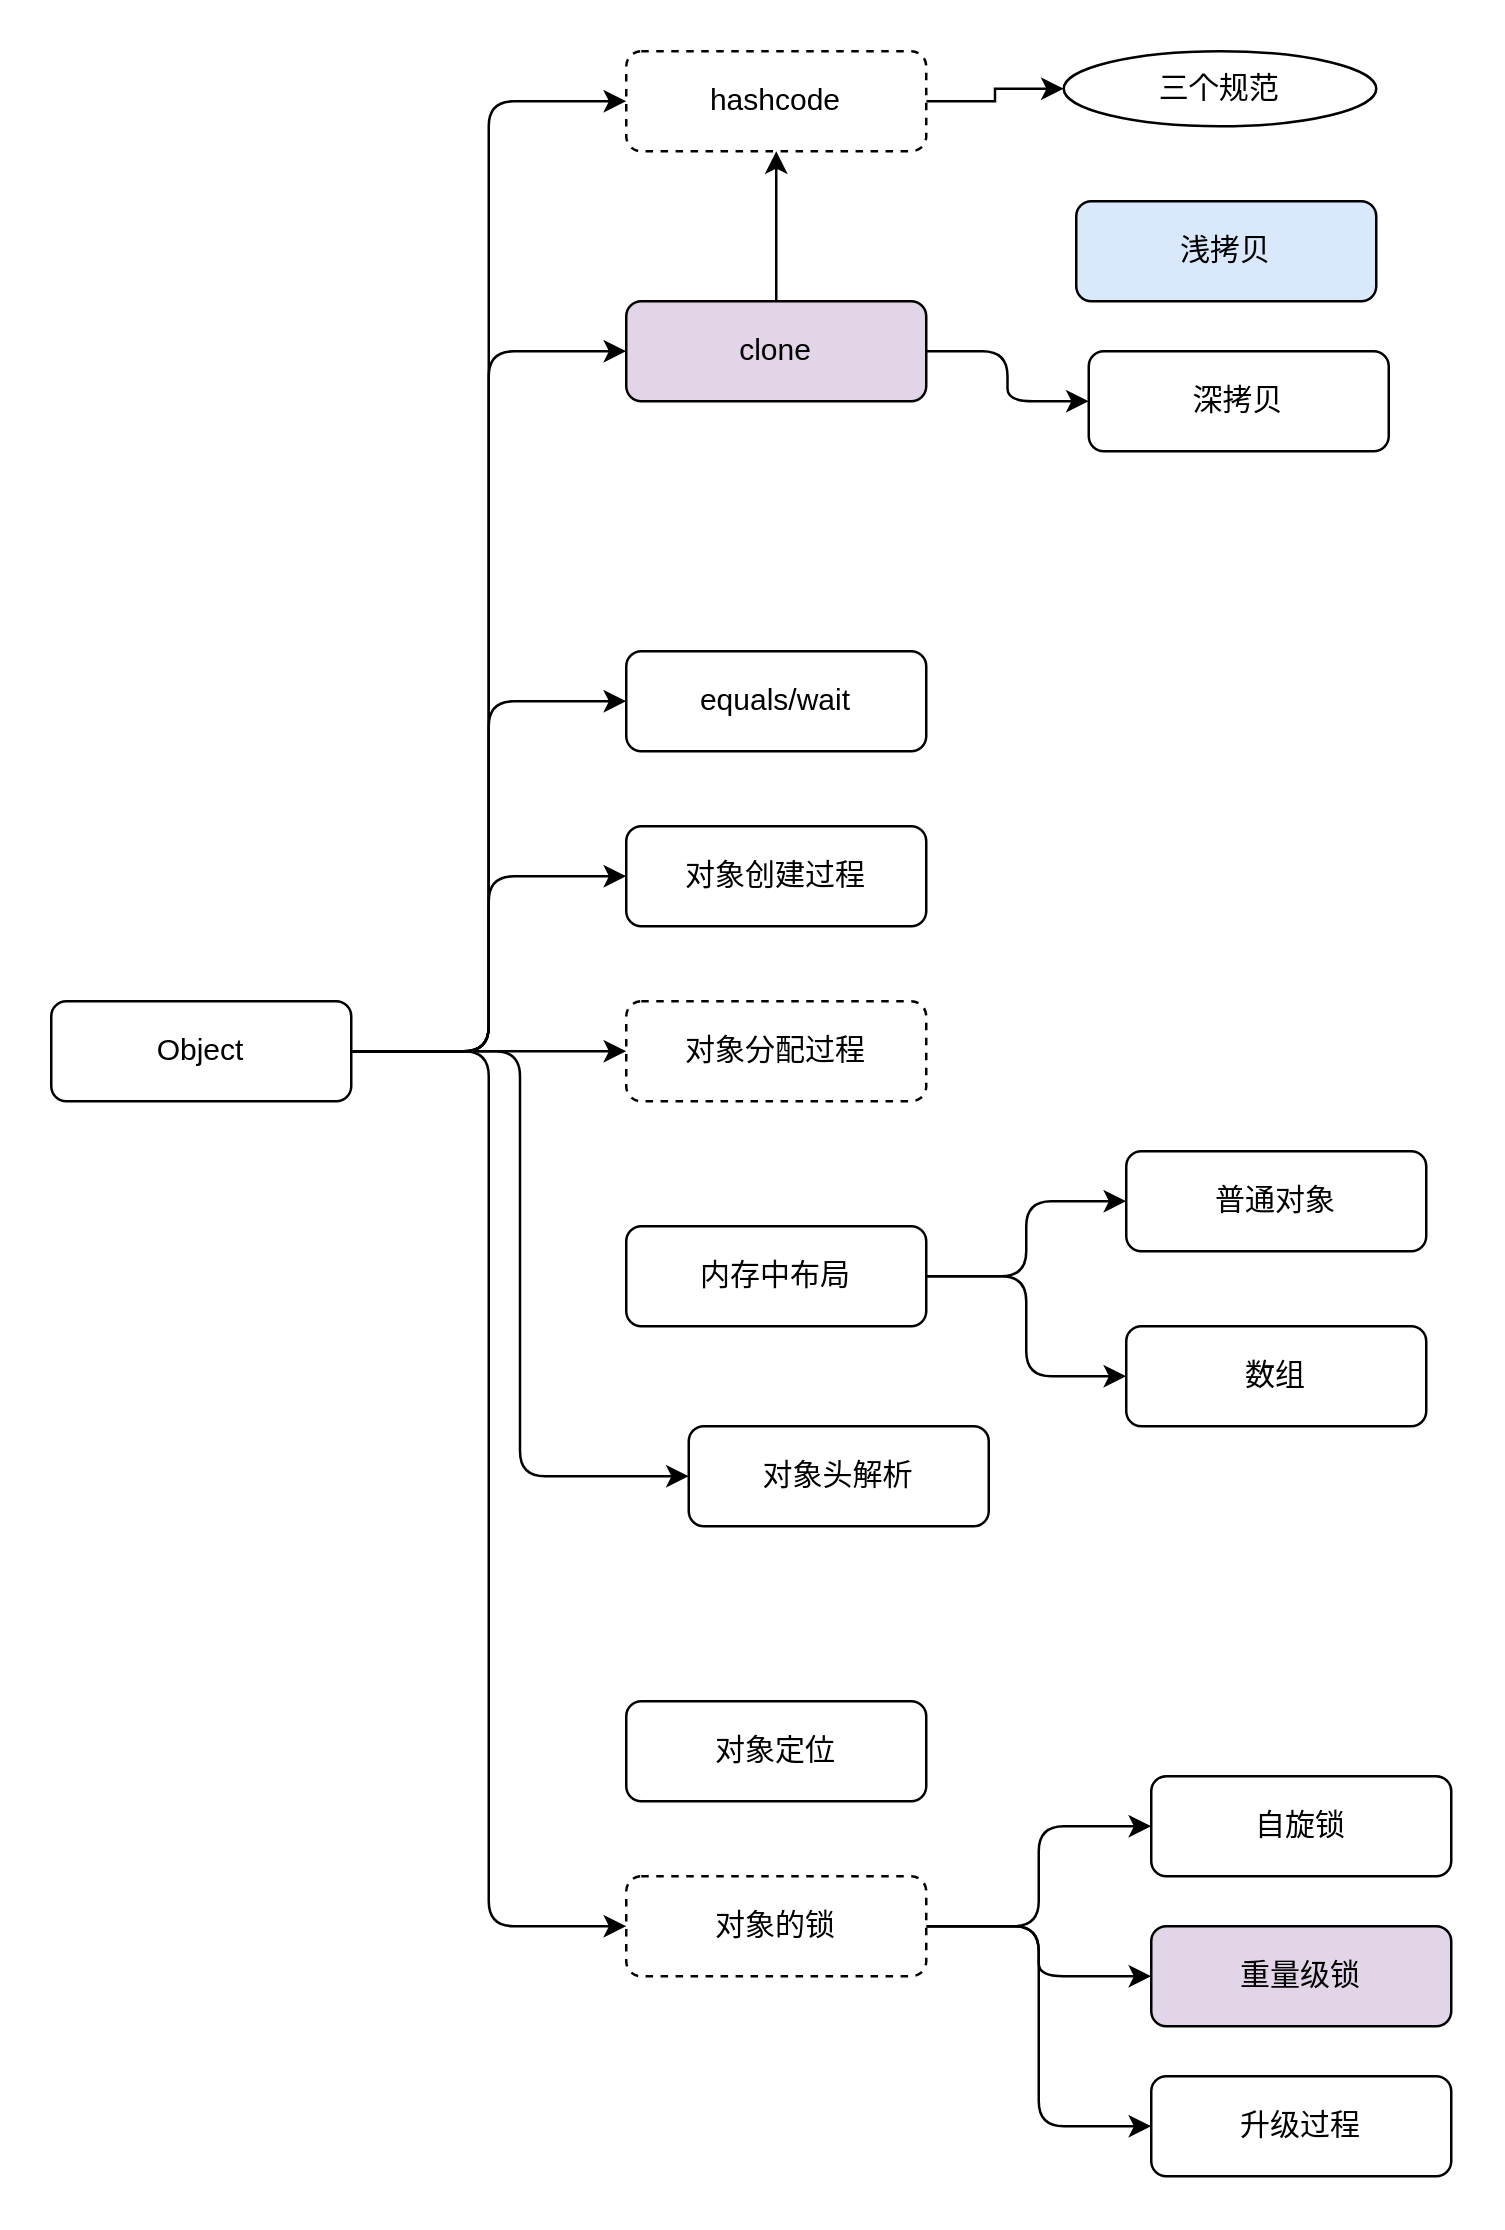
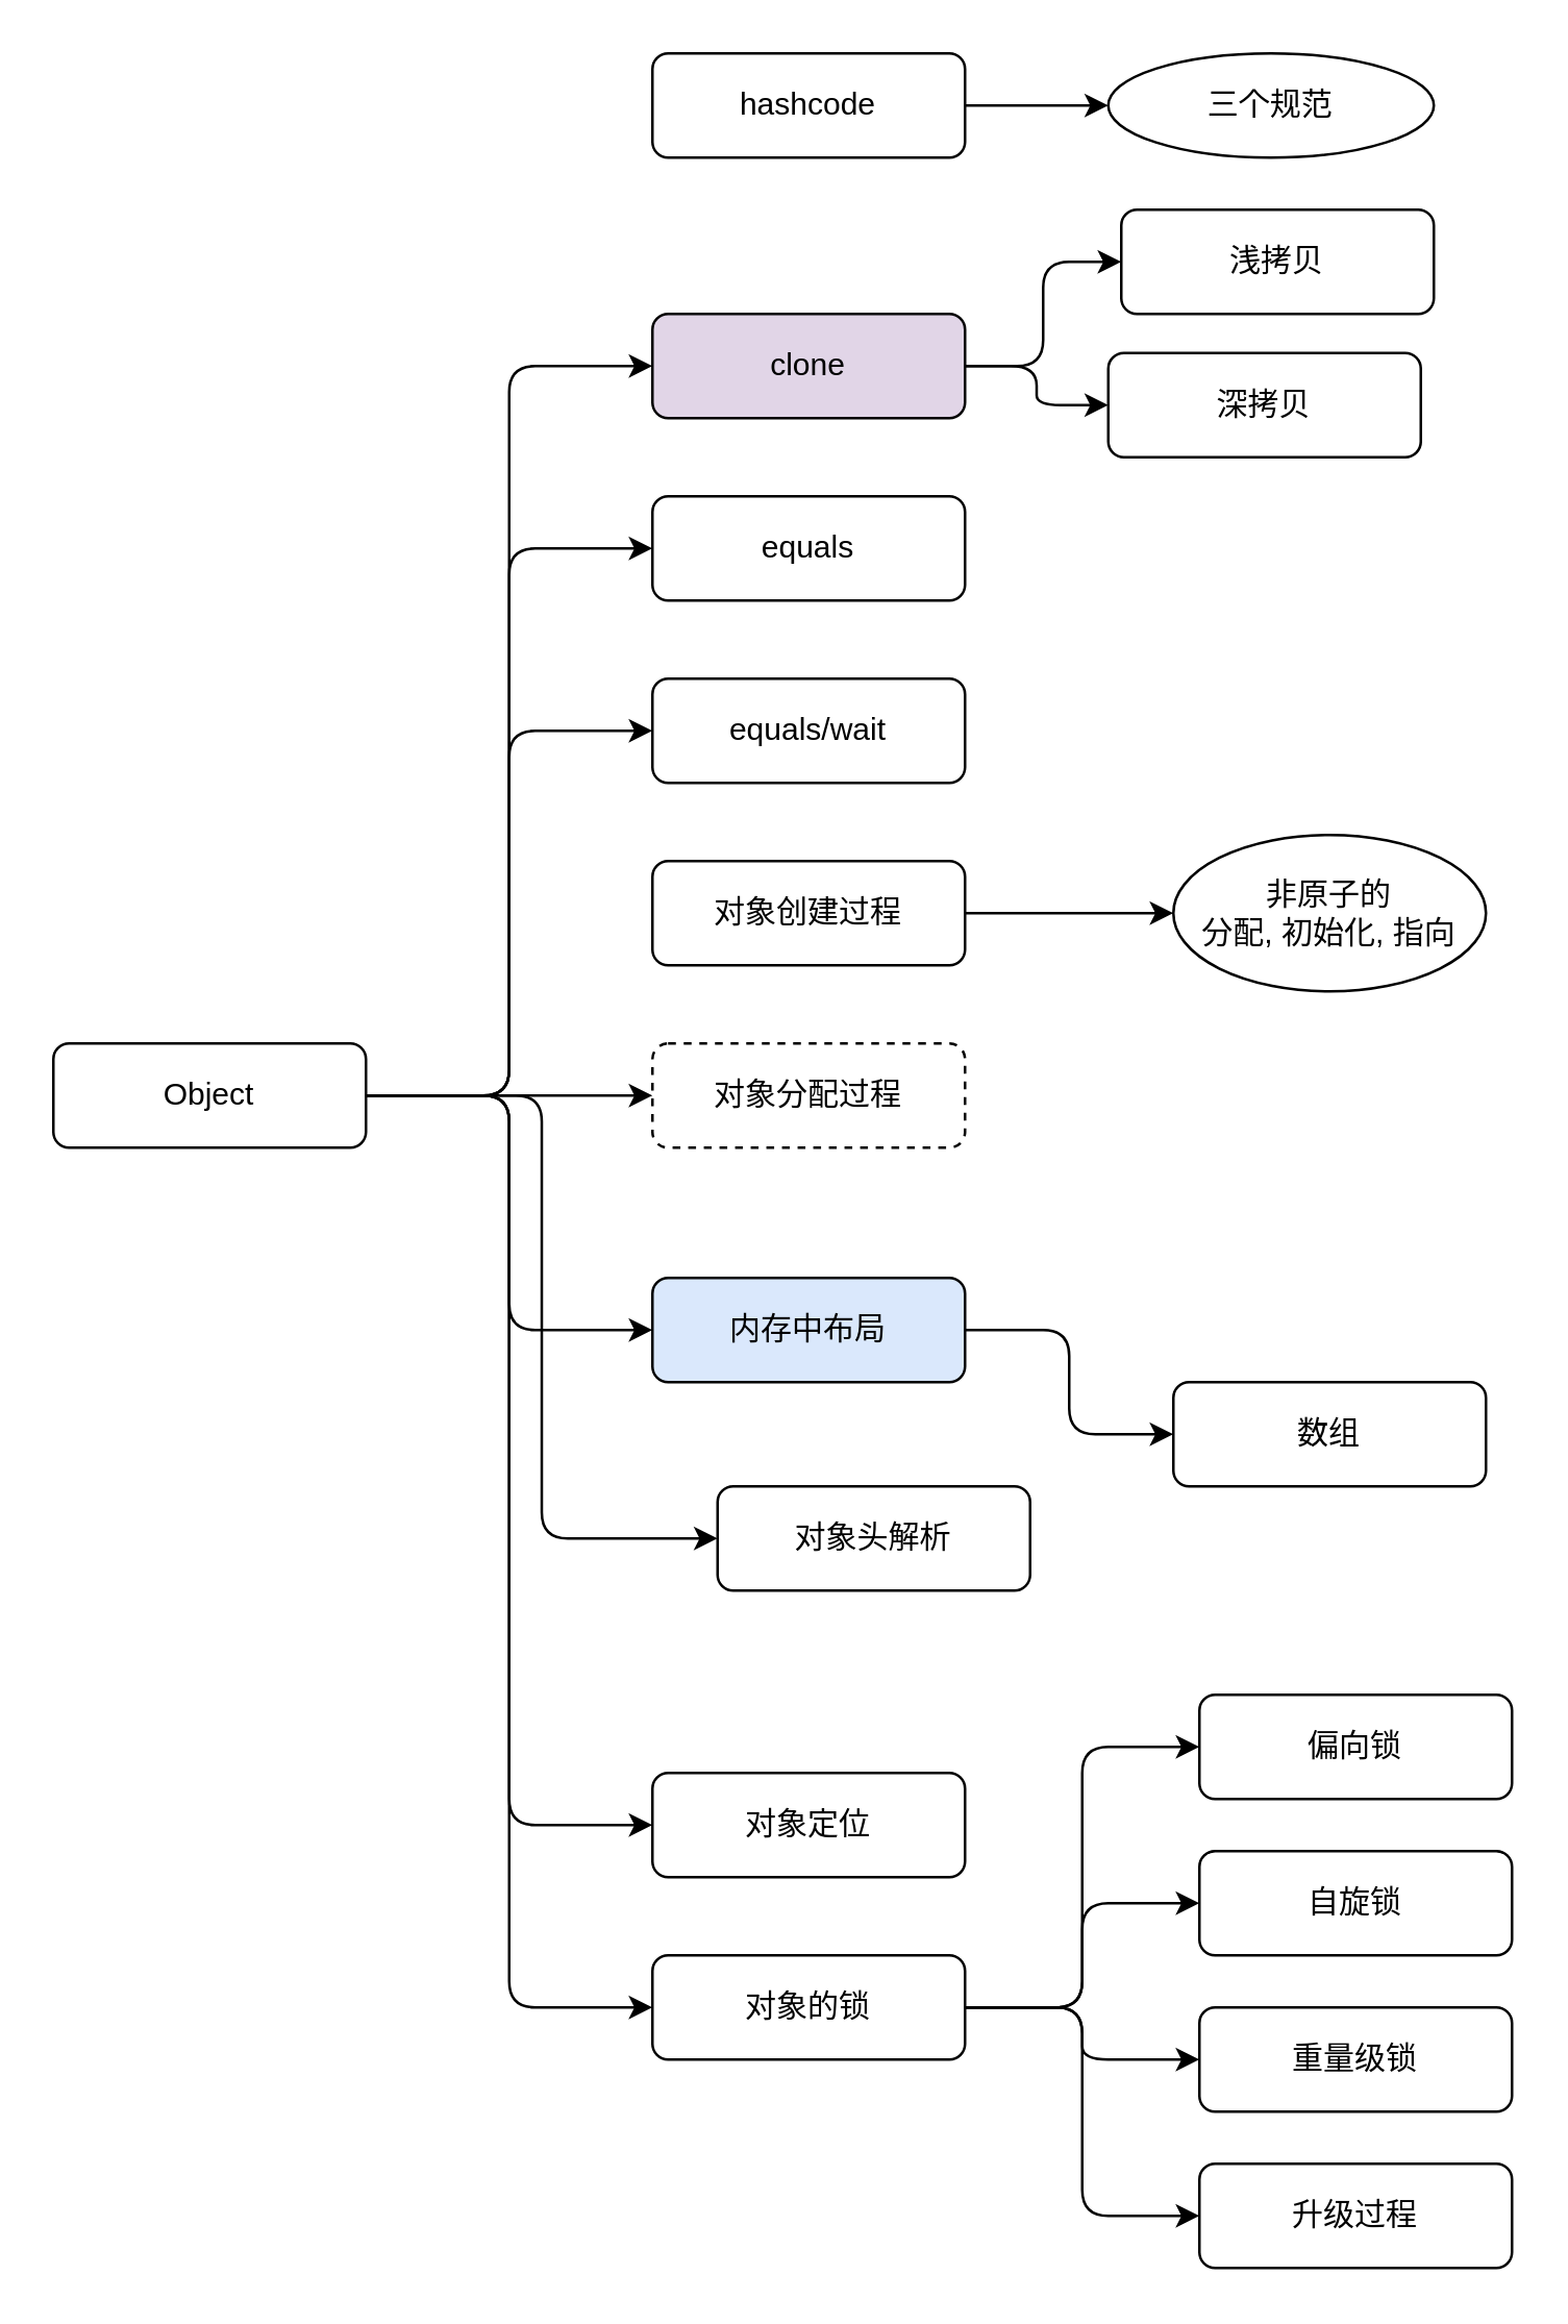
- <mxCell id="41" value="三个规范" style="ellipse;whiteSpace=wrap;html=1;rounded=1;" vertex="1" parent="1"><mxGeometry x="425" y="20" width="125" height="30" as="geometry" /></mxCell>
+ <mxCell id="41" value="三个规范" style="ellipse;whiteSpace=wrap;html=1;rounded=1;" vertex="1" parent="1"><mxGeometry x="425" y="20" width="125" height="40" as="geometry" /></mxCell>
- <mxCell id="14" value="hashcode" style="rounded=1;whiteSpace=wrap;html=1;dashed=1;" parent="1" vertex="1"><mxGeometry x="250" y="20" width="120" height="40" as="geometry" /></mxCell>
+ <mxCell id="14" value="hashcode" style="rounded=1;whiteSpace=wrap;html=1;" parent="1" vertex="1"><mxGeometry x="250" y="20" width="120" height="40" as="geometry" /></mxCell>
- <mxCell id="2" value="" style="edgeStyle=orthogonalEdgeStyle;rounded=1;orthogonalLoop=1;jettySize=auto;html=1;entryX=0;entryY=0.5;entryDx=0;entryDy=0;" parent="1" source="12" target="14" edge="1"><mxGeometry relative="1" as="geometry" /></mxCell>
- <mxCell id="15" value="" style="edgeStyle=orthogonalEdgeStyle;rounded=1;orthogonalLoop=1;jettySize=auto;html=1;" parent="1" source="17" target="14" edge="1"><mxGeometry relative="1" as="geometry" /></mxCell>
+ <mxCell id="15" value="" style="edgeStyle=orthogonalEdgeStyle;rounded=1;orthogonalLoop=1;jettySize=auto;html=1;" parent="1" source="17" target="39" edge="1"><mxGeometry relative="1" as="geometry" /></mxCell>
- <mxCell id="39" value="浅拷贝" style="rounded=1;whiteSpace=wrap;html=1;fillColor=#dae8fc;" parent="1" vertex="1"><mxGeometry x="430" y="80" width="120" height="40" as="geometry" /></mxCell>
+ <mxCell id="39" value="浅拷贝" style="rounded=1;whiteSpace=wrap;html=1;" parent="1" vertex="1"><mxGeometry x="430" y="80" width="120" height="40" as="geometry" /></mxCell>
- <mxCell id="40" value="深拷贝" style="rounded=1;whiteSpace=wrap;html=1;" parent="1" vertex="1"><mxGeometry x="435" y="140" width="120" height="40" as="geometry" /></mxCell>
+ <mxCell id="40" value="深拷贝" style="rounded=1;whiteSpace=wrap;html=1;" parent="1" vertex="1"><mxGeometry x="425" y="135" width="120" height="40" as="geometry" /></mxCell>
+ <mxCell id="4" style="edgeStyle=orthogonalEdgeStyle;rounded=1;orthogonalLoop=1;jettySize=auto;html=1;entryX=0;entryY=0.5;entryDx=0;entryDy=0;" parent="1" source="12" target="18" edge="1"><mxGeometry relative="1" as="geometry" /></mxCell>
+ <mxCell id="18" value="equals" style="rounded=1;whiteSpace=wrap;html=1;" parent="1" vertex="1"><mxGeometry x="250" y="190" width="120" height="40" as="geometry" /></mxCell>
- <mxCell id="6" style="edgeStyle=orthogonalEdgeStyle;rounded=1;orthogonalLoop=1;jettySize=auto;html=1;entryX=0;entryY=0.5;entryDx=0;entryDy=0;" parent="1" source="12" target="21" edge="1"><mxGeometry relative="1" as="geometry" /></mxCell>
+ <mxCell id="20" value="" style="edgeStyle=orthogonalEdgeStyle;rounded=1;orthogonalLoop=1;jettySize=auto;html=1;" parent="1" source="21" target="25" edge="1"><mxGeometry relative="1" as="geometry" /></mxCell>
+ <mxCell id="25" value="非原子的 &lt;br&gt;分配, 初始化, 指向" style="ellipse;whiteSpace=wrap;html=1;rounded=1;" parent="1" vertex="1"><mxGeometry x="450" y="320" width="120" height="60" as="geometry" /></mxCell>
- <mxCell id="26" value="普通对象" style="rounded=1;whiteSpace=wrap;html=1;" parent="1" vertex="1"><mxGeometry x="450" y="460" width="120" height="40" as="geometry" /></mxCell>
- <mxCell id="22" value="" style="edgeStyle=orthogonalEdgeStyle;rounded=1;orthogonalLoop=1;jettySize=auto;html=1;" parent="1" source="24" target="26" edge="1"><mxGeometry relative="1" as="geometry" /></mxCell>
+ <mxCell id="7" style="edgeStyle=orthogonalEdgeStyle;rounded=1;orthogonalLoop=1;jettySize=auto;html=1;entryX=0;entryY=0.5;entryDx=0;entryDy=0;" parent="1" source="12" target="24" edge="1"><mxGeometry relative="1" as="geometry" /></mxCell>
- <mxCell id="24" value="内存中布局" style="rounded=1;whiteSpace=wrap;html=1;" parent="1" vertex="1"><mxGeometry x="250" y="490" width="120" height="40" as="geometry" /></mxCell>
+ <mxCell id="24" value="内存中布局" style="rounded=1;whiteSpace=wrap;html=1;fillColor=#dae8fc;" parent="1" vertex="1"><mxGeometry x="250" y="490" width="120" height="40" as="geometry" /></mxCell>
+ <mxCell id="36" value="偏向锁" style="rounded=1;whiteSpace=wrap;html=1;" parent="1" vertex="1"><mxGeometry x="460" y="650" width="120" height="40" as="geometry" /></mxCell>
+ <mxCell id="31" style="edgeStyle=orthogonalEdgeStyle;rounded=1;orthogonalLoop=1;jettySize=auto;html=1;entryX=0;entryY=0.5;entryDx=0;entryDy=0;" parent="1" source="34" target="36" edge="1"><mxGeometry relative="1" as="geometry" /></mxCell>
+ <mxCell id="9" style="edgeStyle=orthogonalEdgeStyle;rounded=1;orthogonalLoop=1;jettySize=auto;html=1;entryX=0;entryY=0.5;entryDx=0;entryDy=0;" parent="1" source="12" target="29" edge="1"><mxGeometry relative="1" as="geometry" /></mxCell>
- <mxCell id="34" value="对象的锁" style="rounded=1;whiteSpace=wrap;html=1;dashed=1;" parent="1" vertex="1"><mxGeometry x="250" y="750" width="120" height="40" as="geometry" /></mxCell>
+ <mxCell id="34" value="对象的锁" style="rounded=1;whiteSpace=wrap;html=1;" parent="1" vertex="1"><mxGeometry x="250" y="750" width="120" height="40" as="geometry" /></mxCell>
- <mxCell id="38" value="重量级锁" style="rounded=1;whiteSpace=wrap;html=1;fillColor=#e1d5e7;" parent="1" vertex="1"><mxGeometry x="460" y="770" width="120" height="40" as="geometry" /></mxCell>
+ <mxCell id="38" value="重量级锁" style="rounded=1;whiteSpace=wrap;html=1;" parent="1" vertex="1"><mxGeometry x="460" y="770" width="120" height="40" as="geometry" /></mxCell>
